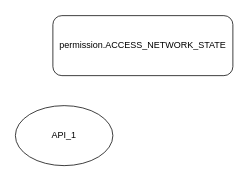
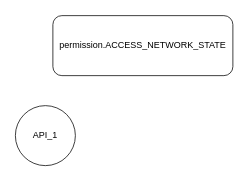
- <mxCell id="2" value="API_1" style="ellipse;whiteSpace=wrap;html=1;aspect=fixed;" vertex="1" parent="1"><mxGeometry x="20" y="140" width="130" height="80" as="geometry" /></mxCell>
+ <mxCell id="2" value="API_1" style="ellipse;whiteSpace=wrap;html=1;aspect=fixed;" vertex="1" parent="1"><mxGeometry x="20" y="140" width="80" height="80" as="geometry" /></mxCell>
